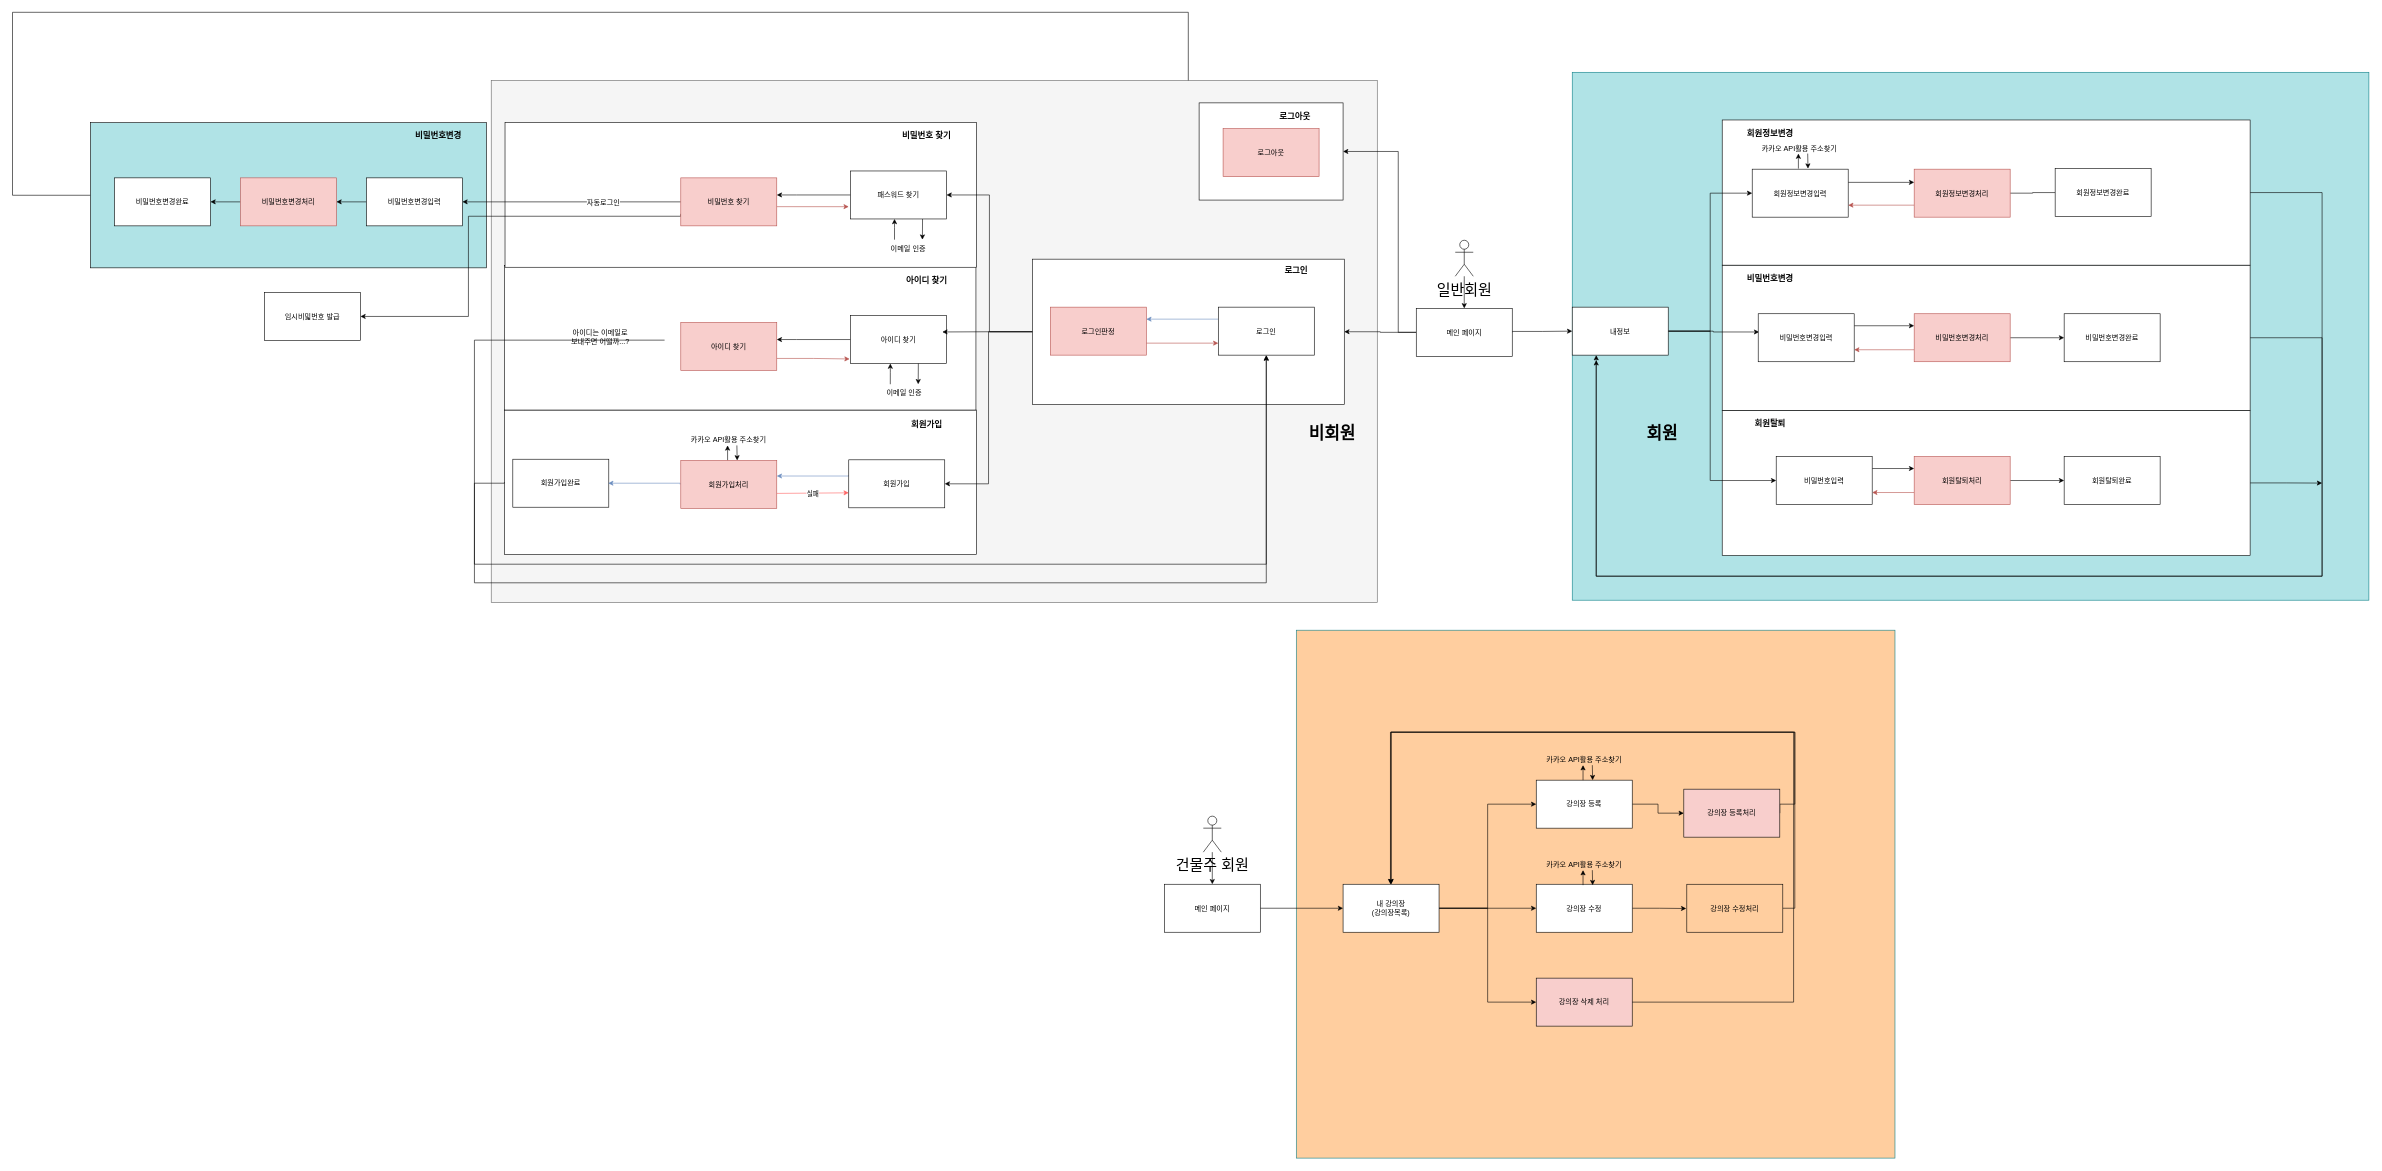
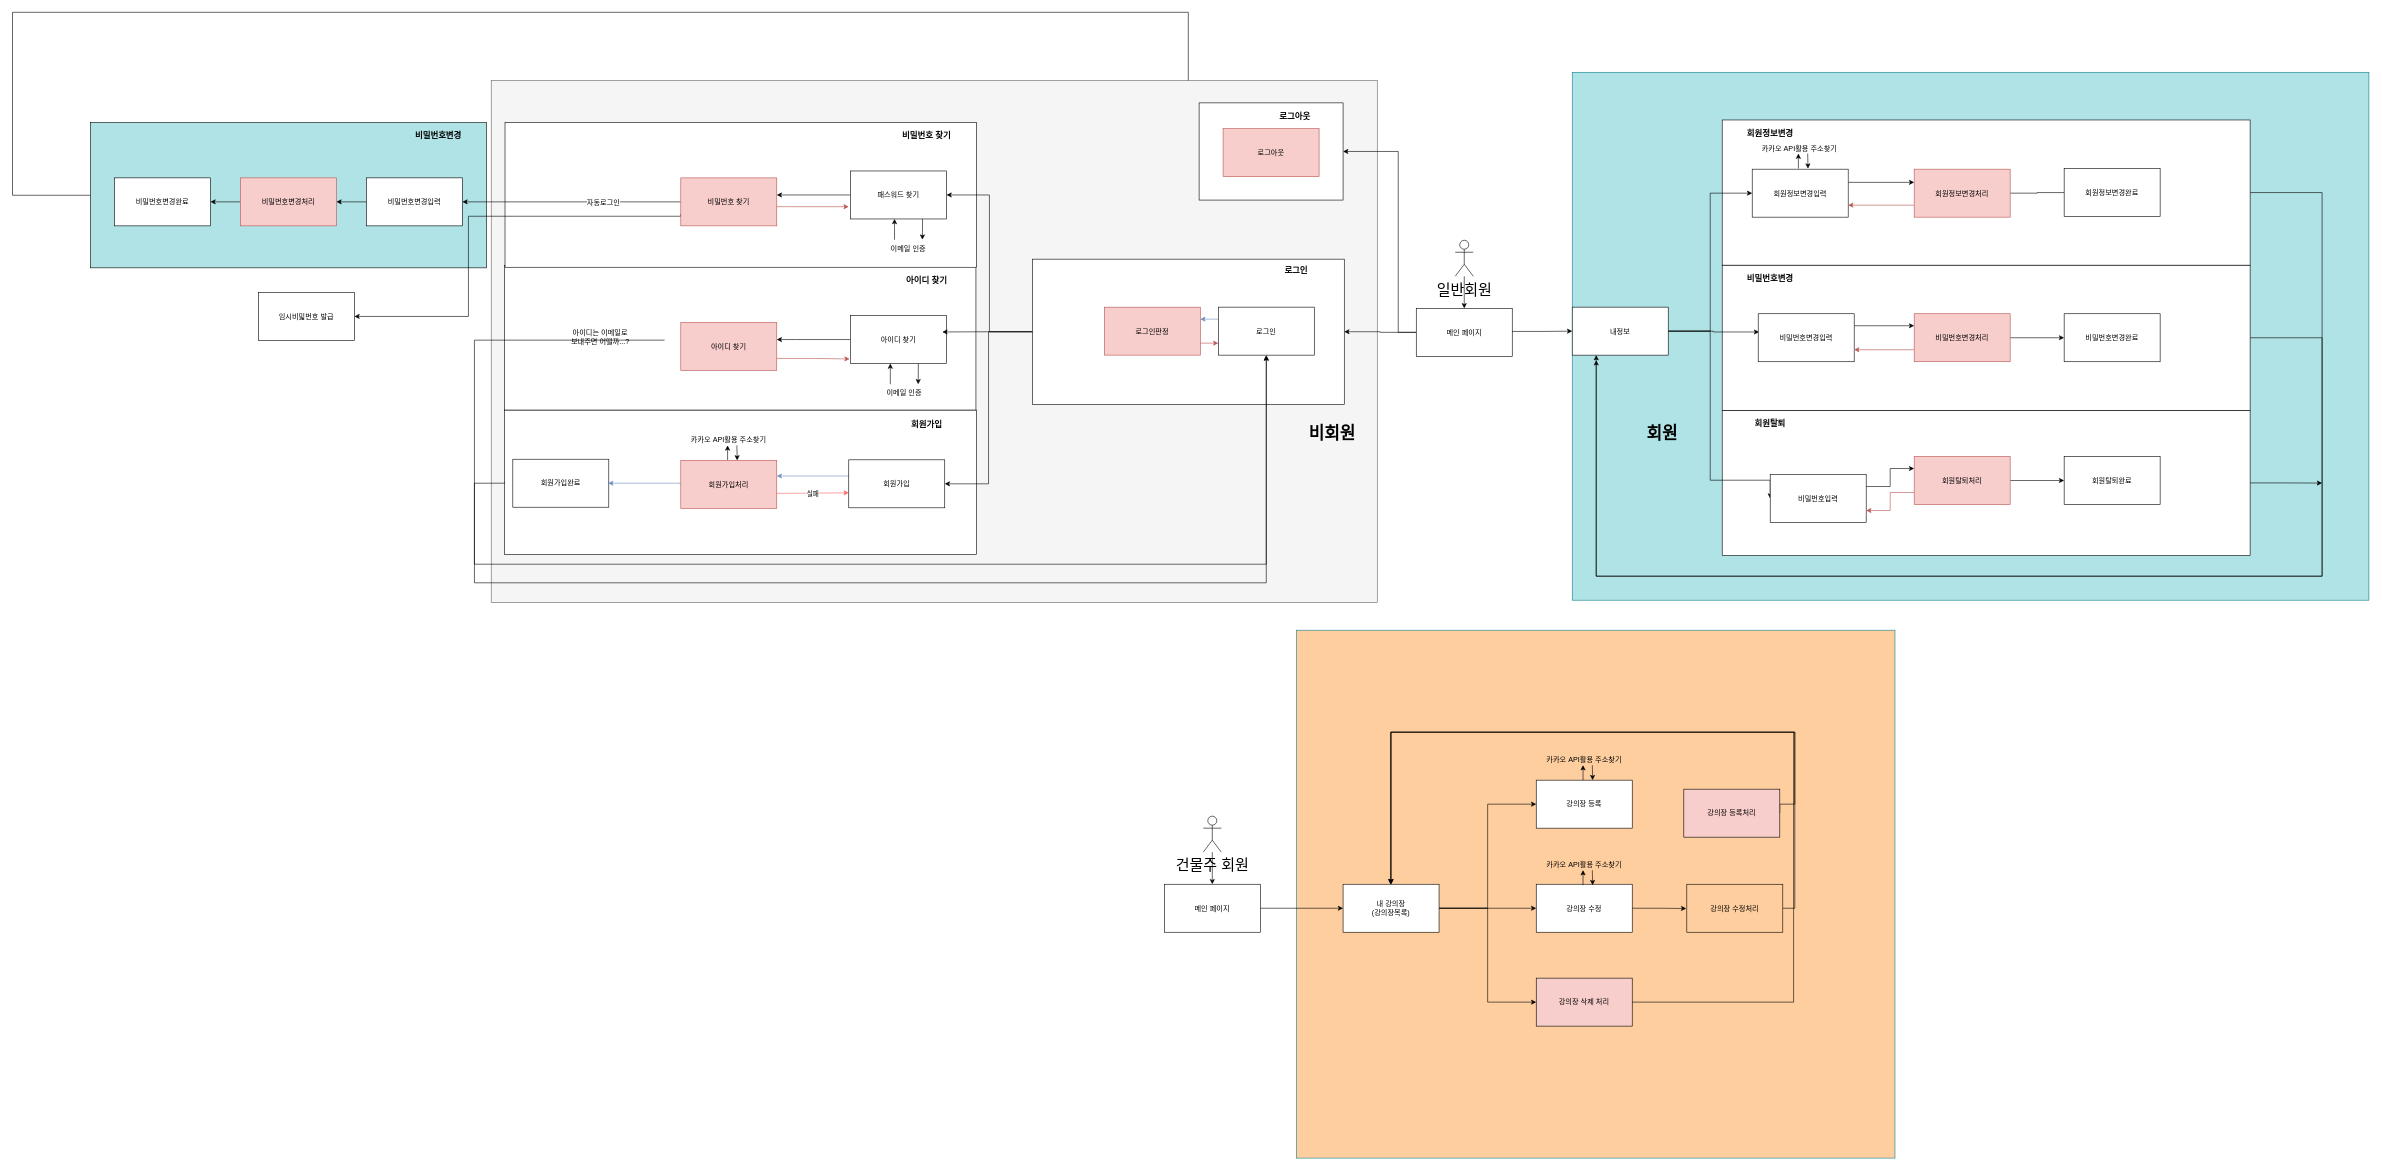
- <mxCell id="58" value="회원정보변경완료" style="rounded=0;whiteSpace=wrap;html=1;" parent="1" vertex="1"><mxGeometry x="3425" y="280.5" width="160" height="80" as="geometry" /></mxCell>
+ <mxCell id="58" value="회원정보변경완료" style="rounded=0;whiteSpace=wrap;html=1;" parent="1" vertex="1"><mxGeometry x="3440" y="280.5" width="160" height="80" as="geometry" /></mxCell>
- <mxCell id="98" value="임시비밃번호 발급" style="rounded=0;whiteSpace=wrap;html=1;" parent="1" vertex="1"><mxGeometry x="440" y="487" width="160" height="80" as="geometry" /></mxCell>
+ <mxCell id="98" value="임시비밃번호 발급" style="rounded=0;whiteSpace=wrap;html=1;" parent="1" vertex="1"><mxGeometry x="430" y="487" width="160" height="80" as="geometry" /></mxCell>
- <mxCell id="39" value="로그인판정" style="rounded=0;whiteSpace=wrap;html=1;fillColor=#f8cecc;strokeColor=#b85450;" parent="1" vertex="1"><mxGeometry x="1750" y="511.5" width="160" height="80" as="geometry" /></mxCell>
+ <mxCell id="39" value="로그인판정" style="rounded=0;whiteSpace=wrap;html=1;fillColor=#f8cecc;strokeColor=#b85450;" parent="1" vertex="1"><mxGeometry x="1840" y="511.5" width="160" height="80" as="geometry" /></mxCell>
- <mxCell id="50" value="비밀번호입력" style="rounded=0;whiteSpace=wrap;html=1;" parent="1" vertex="1"><mxGeometry x="2960" y="760.5" width="160" height="80" as="geometry" /></mxCell>
+ <mxCell id="50" value="비밀번호입력" style="rounded=0;whiteSpace=wrap;html=1;" parent="1" vertex="1"><mxGeometry x="2950" y="790.5" width="160" height="80" as="geometry" /></mxCell>
- <mxCell id="111" style="edgeStyle=orthogonalEdgeStyle;rounded=0;orthogonalLoop=1;jettySize=auto;html=1;exitX=1;exitY=0.5;exitDx=0;exitDy=0;entryX=0;entryY=0.5;entryDx=0;entryDy=0;fontSize=25;" parent="1" source="112" target="118" edge="1"><mxGeometry relative="1" as="geometry" /></mxCell>
